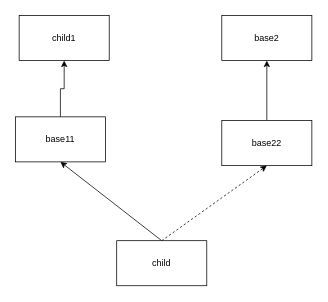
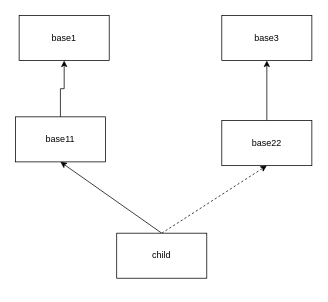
- <mxCell id="4" value="child1" style="rounded=0;whiteSpace=wrap;html=1;" vertex="1" parent="1"><mxGeometry x="25" y="20" width="120" height="60" as="geometry" /></mxCell>
+ <mxCell id="4" value="base1" style="rounded=0;whiteSpace=wrap;html=1;" vertex="1" parent="1"><mxGeometry x="25" y="20" width="120" height="60" as="geometry" /></mxCell>
- <mxCell id="7" value="base2" style="rounded=0;whiteSpace=wrap;html=1;" vertex="1" parent="1"><mxGeometry x="295" y="20" width="120" height="60" as="geometry" /></mxCell>
+ <mxCell id="7" value="base3" style="rounded=0;whiteSpace=wrap;html=1;" vertex="1" parent="1"><mxGeometry x="295" y="20" width="120" height="60" as="geometry" /></mxCell>
- <mxCell id="10" value="child" style="rounded=0;whiteSpace=wrap;html=1;" vertex="1" parent="1"><mxGeometry x="155" y="320" width="120" height="60" as="geometry" /></mxCell>
+ <mxCell id="10" value="child" style="rounded=0;whiteSpace=wrap;html=1;" vertex="1" parent="1"><mxGeometry x="155" y="310" width="120" height="60" as="geometry" /></mxCell>
